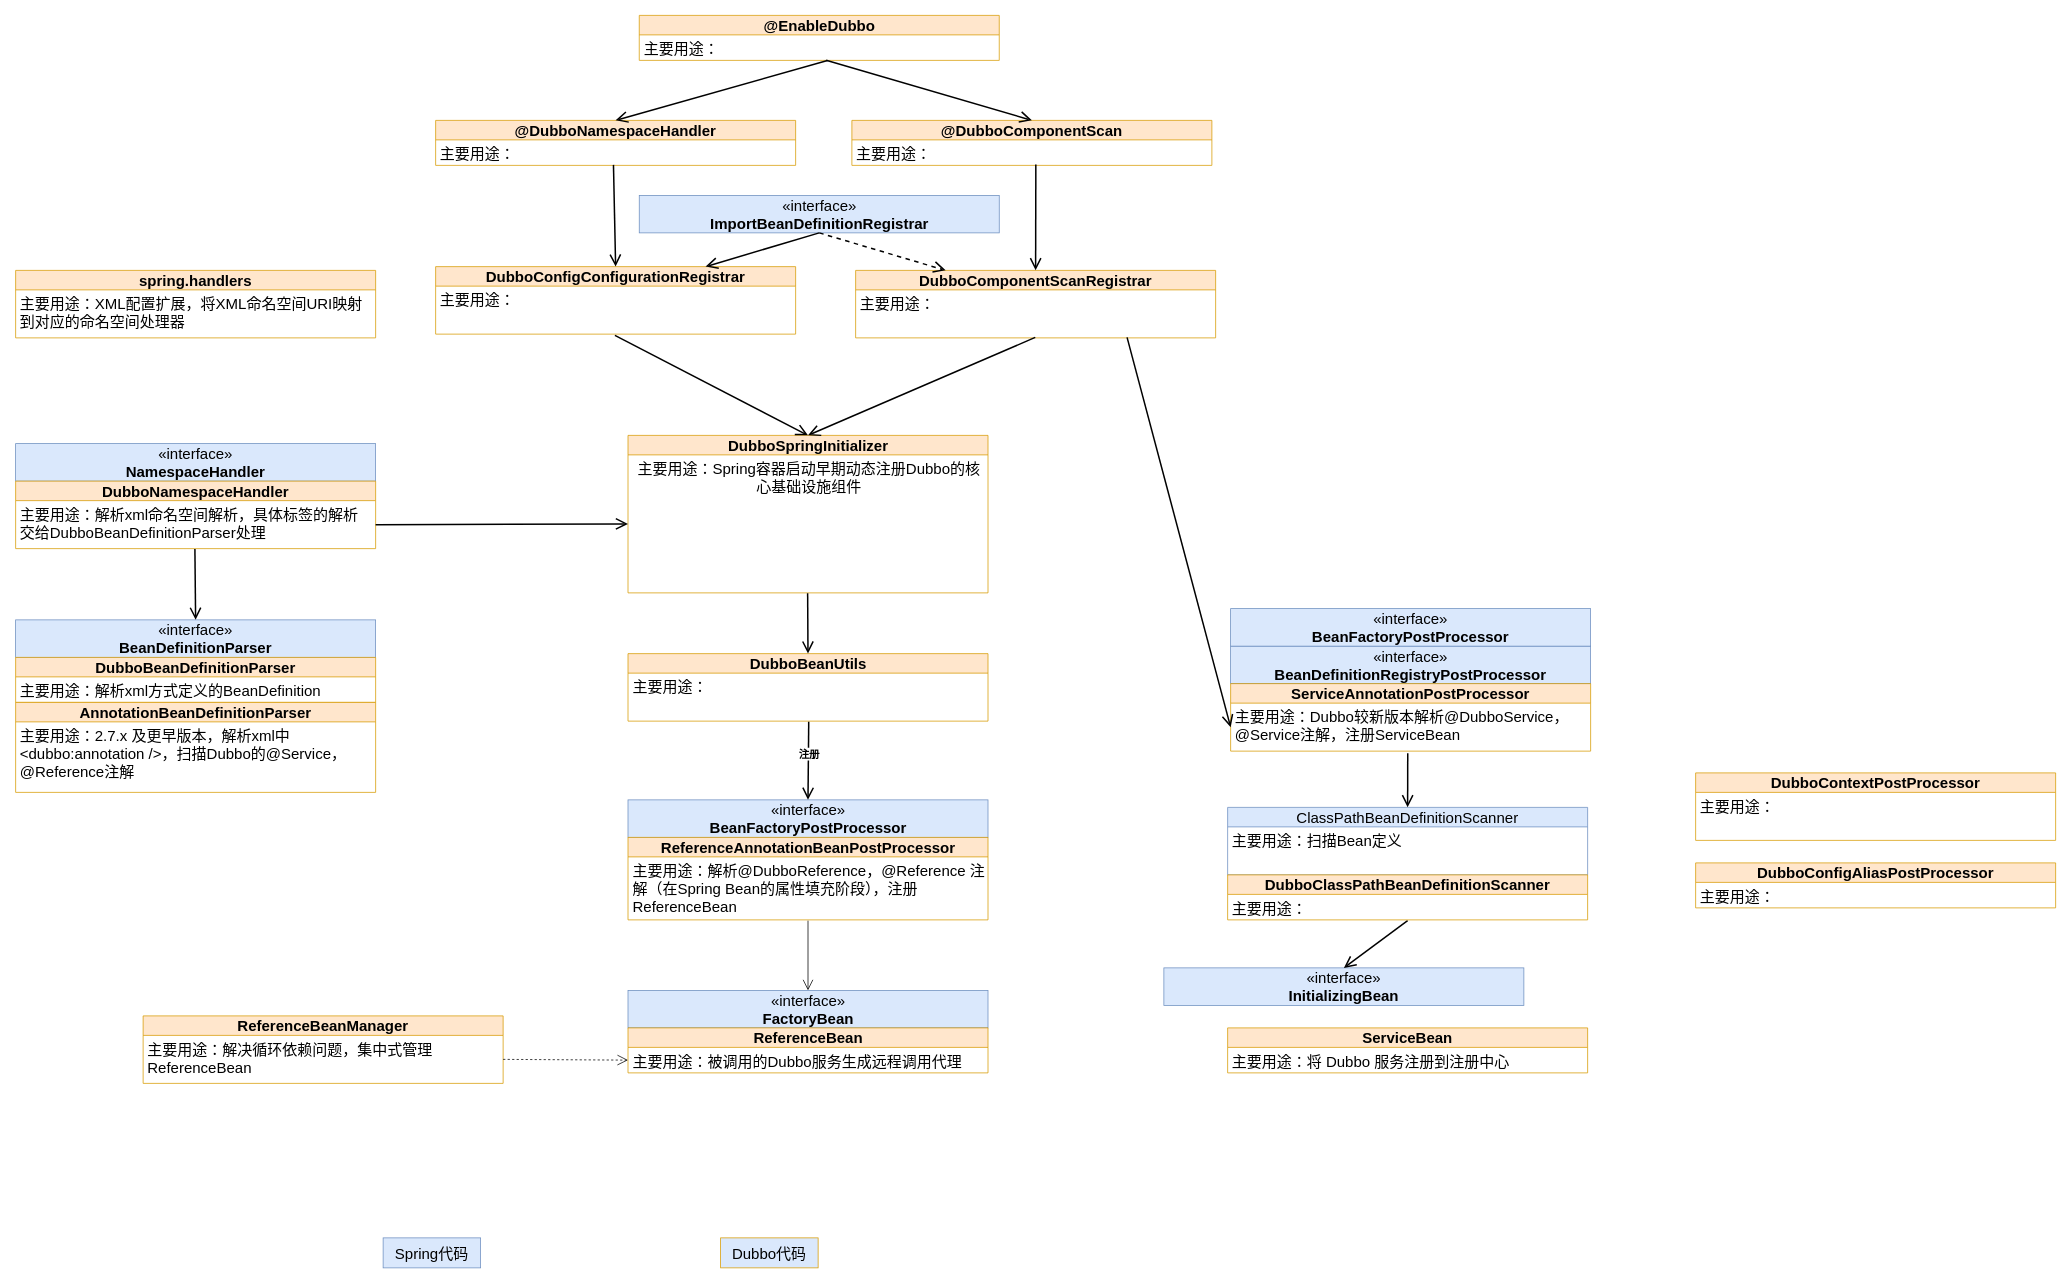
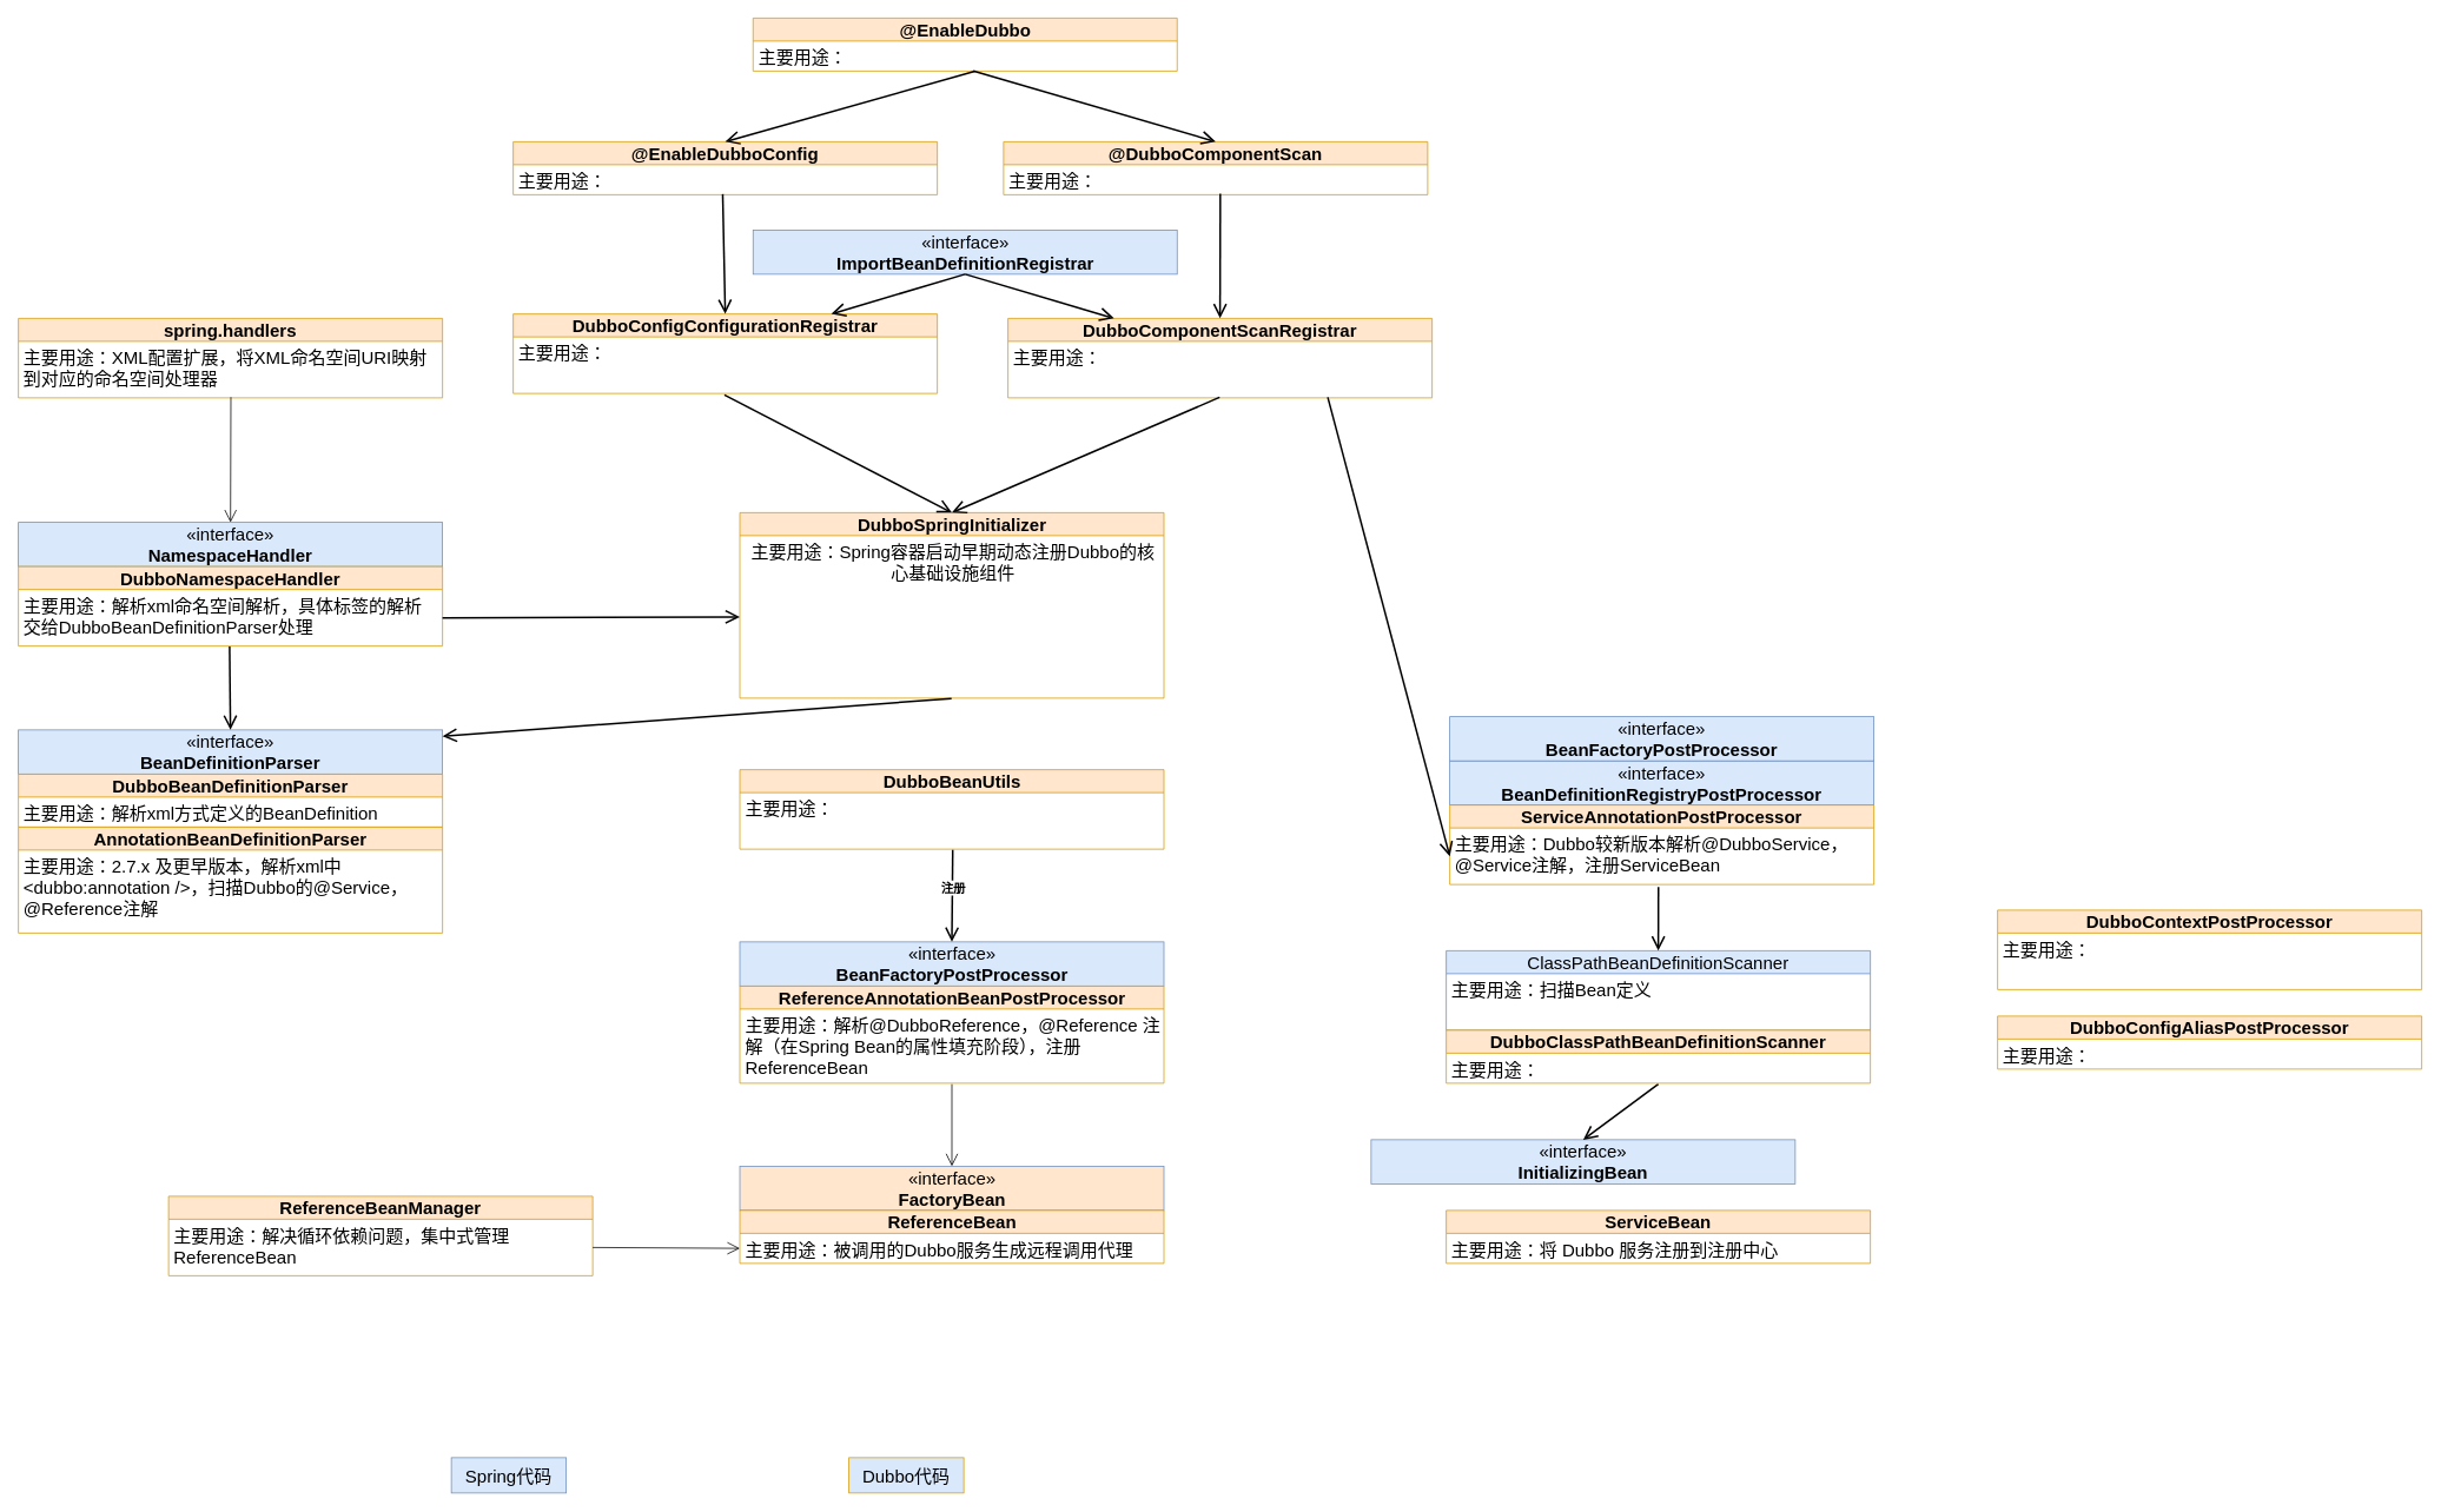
- <mxCell id="30" value="&lt;span style=&quot;font-size: 20px;&quot;&gt;&lt;b&gt;@DubboNamespaceHandler&lt;/b&gt;&lt;/span&gt;" style="swimlane;fontStyle=0;childLayout=stackLayout;horizontal=1;startSize=26;fillColor=#ffe6cc;horizontalStack=0;resizeParent=1;resizeParentMax=0;resizeLast=0;collapsible=1;marginBottom=0;whiteSpace=wrap;html=1;strokeColor=#d79b00;" parent="1" vertex="1"><mxGeometry x="580" y="160" width="480" height="60" as="geometry" /></mxCell>
+ <mxCell id="30" value="&lt;span style=&quot;font-size: 20px;&quot;&gt;&lt;b&gt;@EnableDubboConfig&lt;/b&gt;&lt;/span&gt;" style="swimlane;fontStyle=0;childLayout=stackLayout;horizontal=1;startSize=26;fillColor=#ffe6cc;horizontalStack=0;resizeParent=1;resizeParentMax=0;resizeLast=0;collapsible=1;marginBottom=0;whiteSpace=wrap;html=1;strokeColor=#d79b00;" parent="1" vertex="1"><mxGeometry x="580" y="160" width="480" height="60" as="geometry" /></mxCell>
- <mxCell id="64" value="" style="endArrow=open;endFill=1;endSize=12;html=1;rounded=0;exitX=0.5;exitY=1;exitDx=0;exitDy=0;entryX=0.25;entryY=0;entryDx=0;entryDy=0;strokeWidth=2;dashed=1;" edge="1" parent="1" source="60" target="26"><mxGeometry width="160" relative="1" as="geometry"><mxPoint x="1840" y="280" as="sourcePoint" /><mxPoint x="2000" y="280" as="targetPoint" /></mxGeometry></mxCell>
+ <mxCell id="64" value="" style="endArrow=open;endFill=1;endSize=12;html=1;rounded=0;exitX=0.5;exitY=1;exitDx=0;exitDy=0;entryX=0.25;entryY=0;entryDx=0;entryDy=0;strokeWidth=2;" edge="1" parent="1" source="60" target="26"><mxGeometry width="160" relative="1" as="geometry"><mxPoint x="1840" y="280" as="sourcePoint" /><mxPoint x="2000" y="280" as="targetPoint" /></mxGeometry></mxCell>
+ <mxCell id="48" value="" style="endArrow=open;endFill=1;endSize=12;html=1;rounded=0;exitX=0.501;exitY=0.987;exitDx=0;exitDy=0;exitPerimeter=0;" parent="1" source="47" target="4" edge="1"><mxGeometry width="160" relative="1" as="geometry"><mxPoint x="260" y="510" as="sourcePoint" /><mxPoint x="420" y="510" as="targetPoint" /></mxGeometry></mxCell>
- <mxCell id="42" value="" style="endArrow=open;endFill=1;endSize=12;html=1;rounded=0;exitX=0.499;exitY=1.002;exitDx=0;exitDy=0;exitPerimeter=0;entryX=0.5;entryY=0;entryDx=0;entryDy=0;strokeWidth=2;" parent="1" source="21" target="18" edge="1"><mxGeometry width="160" relative="1" as="geometry"><mxPoint x="1360" y="920" as="sourcePoint" /><mxPoint x="1520" y="920" as="targetPoint" /></mxGeometry></mxCell>
+ <mxCell id="42" value="" style="endArrow=open;endFill=1;endSize=12;html=1;rounded=0;exitX=0.499;exitY=1.002;exitDx=0;exitDy=0;exitPerimeter=0;strokeWidth=2;" parent="1" source="21" target="7" edge="1"><mxGeometry width="160" relative="1" as="geometry"><mxPoint x="1360" y="920" as="sourcePoint" /><mxPoint x="1520" y="920" as="targetPoint" /></mxGeometry></mxCell>
- <mxCell id="12" value="«interface»&lt;br&gt;&lt;b&gt;FactoryBean&lt;/b&gt;" style="html=1;whiteSpace=wrap;fontSize=20;fillColor=#dae8fc;strokeColor=#6c8ebf;" parent="1" vertex="1"><mxGeometry x="836.5" y="1320" width="480" height="50" as="geometry" /></mxCell>
+ <mxCell id="12" value="«interface»&lt;br&gt;&lt;b&gt;FactoryBean&lt;/b&gt;" style="html=1;whiteSpace=wrap;fontSize=20;fillColor=#ffe6cc;strokeColor=#6c8ebf;" parent="1" vertex="1"><mxGeometry x="836.5" y="1320" width="480" height="50" as="geometry" /></mxCell>
- <mxCell id="51" value="" style="endArrow=open;endFill=1;endSize=12;html=1;rounded=0;exitX=1;exitY=0.5;exitDx=0;exitDy=0;entryX=0;entryY=0.5;entryDx=0;entryDy=0;dashed=1;" edge="1" parent="1" source="50" target="14"><mxGeometry width="160" relative="1" as="geometry"><mxPoint x="590" y="1500" as="sourcePoint" /><mxPoint x="750" y="1500" as="targetPoint" /></mxGeometry></mxCell>
+ <mxCell id="51" value="" style="endArrow=open;endFill=1;endSize=12;html=1;rounded=0;exitX=1;exitY=0.5;exitDx=0;exitDy=0;entryX=0;entryY=0.5;entryDx=0;entryDy=0;" edge="1" parent="1" source="50" target="14"><mxGeometry width="160" relative="1" as="geometry"><mxPoint x="590" y="1500" as="sourcePoint" /><mxPoint x="750" y="1500" as="targetPoint" /></mxGeometry></mxCell>
